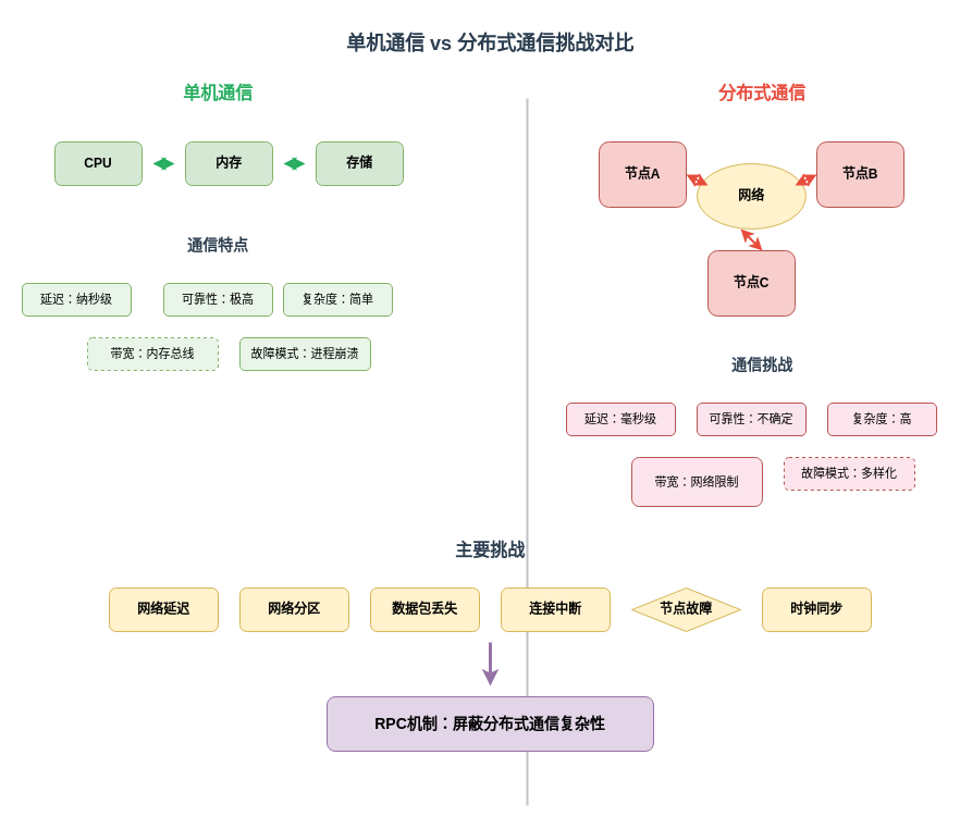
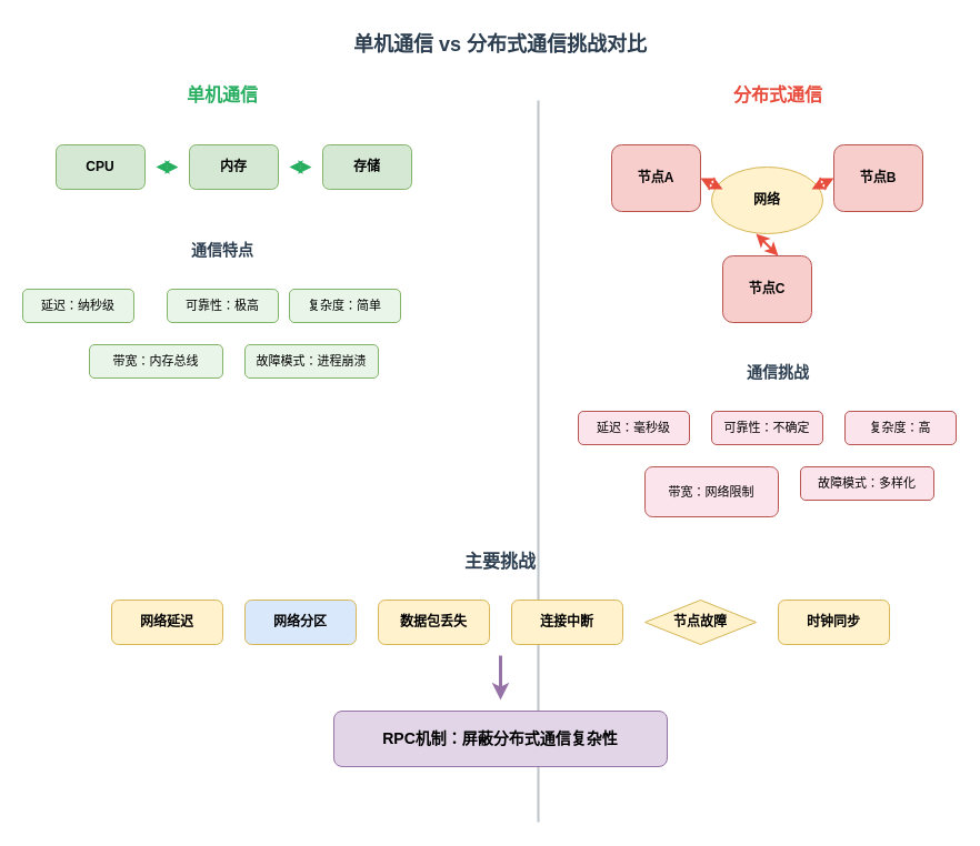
- <mxCell id="14" value="带宽：内存总线" style="rounded=1;whiteSpace=wrap;html=1;fillColor=#e8f5e8;strokeColor=#82b366;fontSize=11;dashed=1;" vertex="1" parent="1"><mxGeometry x="80" y="310" width="120" height="30" as="geometry" /></mxCell>
+ <mxCell id="14" value="带宽：内存总线" style="rounded=1;whiteSpace=wrap;html=1;fillColor=#e8f5e8;strokeColor=#82b366;fontSize=11;" vertex="1" parent="1"><mxGeometry x="80" y="310" width="120" height="30" as="geometry" /></mxCell>
- <mxCell id="29" value="故障模式：多样化" style="rounded=1;whiteSpace=wrap;html=1;fillColor=#fce4ec;strokeColor=#b85450;fontSize=11;dashed=1;" vertex="1" parent="1"><mxGeometry x="720" y="420" width="120" height="30" as="geometry" /></mxCell>
+ <mxCell id="29" value="故障模式：多样化" style="rounded=1;whiteSpace=wrap;html=1;fillColor=#fce4ec;strokeColor=#b85450;fontSize=11;" vertex="1" parent="1"><mxGeometry x="720" y="420" width="120" height="30" as="geometry" /></mxCell>
- <mxCell id="32" value="网络分区" style="rounded=1;whiteSpace=wrap;html=1;fillColor=#fff2cc;strokeColor=#d6b656;fontSize=12;fontStyle=1;" vertex="1" parent="1"><mxGeometry x="220" y="540" width="100" height="40" as="geometry" /></mxCell>
+ <mxCell id="32" value="网络分区" style="rounded=1;whiteSpace=wrap;html=1;fillColor=#dae8fc;strokeColor=#d6b656;fontSize=12;fontStyle=1;" vertex="1" parent="1"><mxGeometry x="220" y="540" width="100" height="40" as="geometry" /></mxCell>
